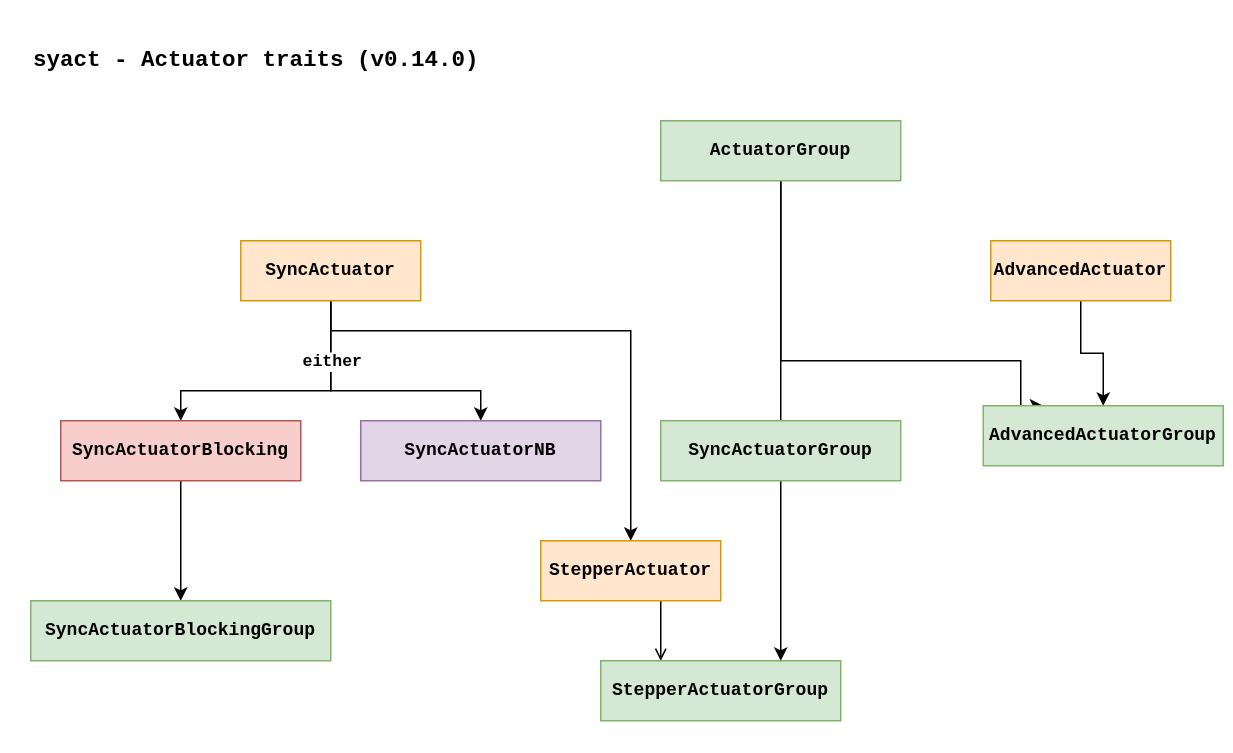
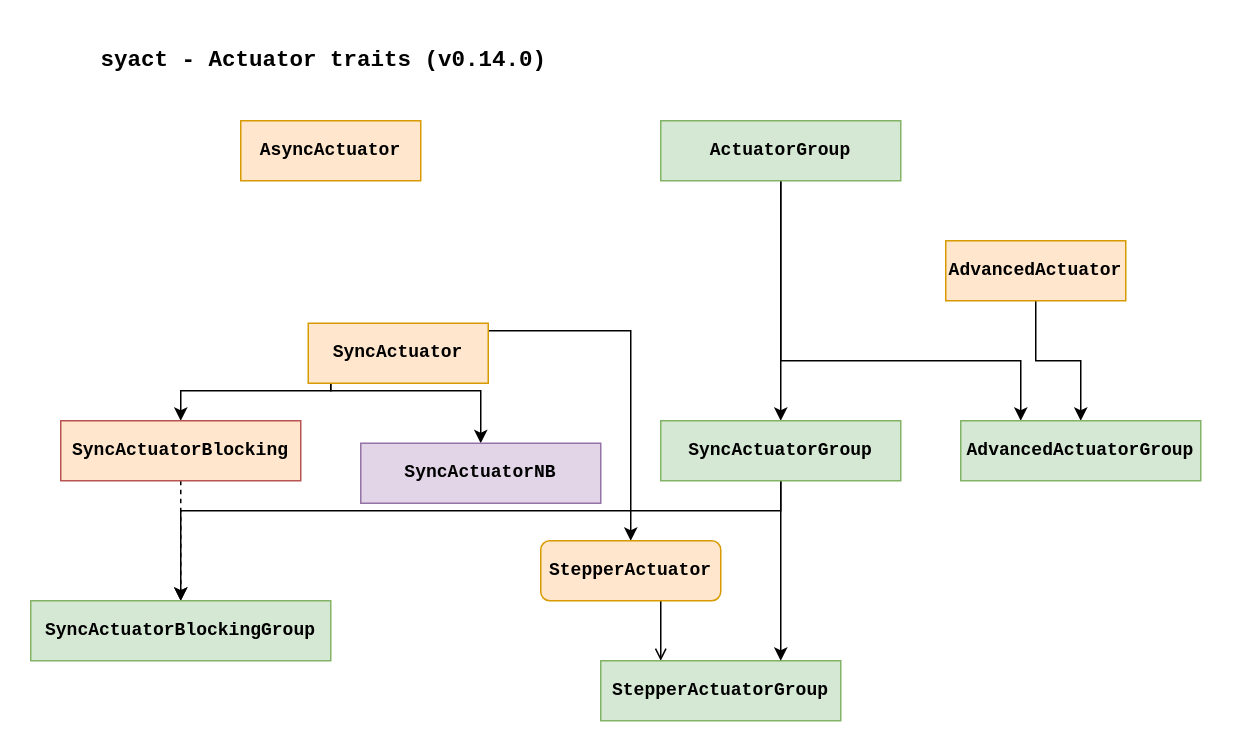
- <mxCell id="24" value="&lt;font face=&quot;Courier New&quot;&gt;&lt;span style=&quot;font-size: 15px;&quot;&gt;&lt;b&gt;syact - Actuator traits (v0.14.0)&lt;/b&gt;&lt;/span&gt;&lt;/font&gt;" style="text;html=1;align=left;verticalAlign=middle;whiteSpace=wrap;rounded=0;" vertex="1" parent="1"><mxGeometry x="20" y="20" width="360" height="40" as="geometry" /></mxCell>
+ <mxCell id="24" value="&lt;font face=&quot;Courier New&quot;&gt;&lt;span style=&quot;font-size: 15px;&quot;&gt;&lt;b&gt;syact - Actuator traits (v0.14.0)&lt;/b&gt;&lt;/span&gt;&lt;/font&gt;" style="text;html=1;align=left;verticalAlign=middle;whiteSpace=wrap;rounded=0;" vertex="1" parent="1"><mxGeometry x="65" y="20" width="360" height="40" as="geometry" /></mxCell>
+ <mxCell id="10" value="AsyncActuator" style="rounded=0;whiteSpace=wrap;html=1;fontFamily=Courier New;fontStyle=1;fillColor=#ffe6cc;strokeColor=#d79b00;" parent="1" vertex="1"><mxGeometry x="160" y="80" width="120" height="40" as="geometry" /></mxCell>
- <mxCell id="6" value="SyncActuator" style="rounded=0;whiteSpace=wrap;html=1;fontFamily=Courier New;fontStyle=1;fillColor=#ffe6cc;strokeColor=#d79b00;" parent="1" vertex="1"><mxGeometry x="160" y="160" width="120" height="40" as="geometry" /></mxCell>
+ <mxCell id="6" value="SyncActuator" style="rounded=0;whiteSpace=wrap;html=1;fontFamily=Courier New;fontStyle=1;fillColor=#ffe6cc;strokeColor=#d79b00;" parent="1" vertex="1"><mxGeometry x="205" y="215" width="120" height="40" as="geometry" /></mxCell>
- <mxCell id="15" value="AdvancedActuator" style="rounded=0;whiteSpace=wrap;html=1;fontFamily=Courier New;fontStyle=1;fillColor=#ffe6cc;strokeColor=#d79b00;" vertex="1" parent="1"><mxGeometry x="660" y="160" width="120" height="40" as="geometry" /></mxCell>
+ <mxCell id="15" value="AdvancedActuator" style="rounded=0;whiteSpace=wrap;html=1;fontFamily=Courier New;fontStyle=1;fillColor=#ffe6cc;strokeColor=#d79b00;" vertex="1" parent="1"><mxGeometry x="630" y="160" width="120" height="40" as="geometry" /></mxCell>
- <mxCell id="11" style="edgeStyle=orthogonalEdgeStyle;rounded=0;orthogonalLoop=1;jettySize=auto;html=1;entryX=0.5;entryY=0;entryDx=0;entryDy=0;endArrow=none;" edge="1" parent="1" source="13" target="21"><mxGeometry relative="1" as="geometry" /></mxCell>
+ <mxCell id="11" style="edgeStyle=orthogonalEdgeStyle;rounded=0;orthogonalLoop=1;jettySize=auto;html=1;entryX=0.5;entryY=0;entryDx=0;entryDy=0;" edge="1" parent="1" source="13" target="21"><mxGeometry relative="1" as="geometry" /></mxCell>
- <mxCell id="22" value="AdvancedActuatorGroup" style="rounded=0;whiteSpace=wrap;html=1;fontFamily=Courier New;fontStyle=1;fillColor=#d5e8d4;strokeColor=#82b366;" vertex="1" parent="1"><mxGeometry x="655" y="270" width="160" height="40" as="geometry" /></mxCell>
+ <mxCell id="22" value="AdvancedActuatorGroup" style="rounded=0;whiteSpace=wrap;html=1;fontFamily=Courier New;fontStyle=1;fillColor=#d5e8d4;strokeColor=#82b366;" vertex="1" parent="1"><mxGeometry x="640" y="280" width="160" height="40" as="geometry" /></mxCell>
- <mxCell id="8" value="SyncActuatorBlocking" style="rounded=0;whiteSpace=wrap;html=1;fontFamily=Courier New;fontStyle=1;fillColor=#f8cecc;strokeColor=#b85450;" parent="1" vertex="1"><mxGeometry x="40" y="280" width="160" height="40" as="geometry" /></mxCell>
+ <mxCell id="8" value="SyncActuatorBlocking" style="rounded=0;whiteSpace=wrap;html=1;fontFamily=Courier New;fontStyle=1;fillColor=#ffe6cc;strokeColor=#b85450;" parent="1" vertex="1"><mxGeometry x="40" y="280" width="160" height="40" as="geometry" /></mxCell>
- <mxCell id="9" value="SyncActuatorNB" style="rounded=0;whiteSpace=wrap;html=1;fontFamily=Courier New;fontStyle=1;fillColor=#e1d5e7;strokeColor=#9673a6;" parent="1" vertex="1"><mxGeometry x="240" y="280" width="160" height="40" as="geometry" /></mxCell>
+ <mxCell id="9" value="SyncActuatorNB" style="rounded=0;whiteSpace=wrap;html=1;fontFamily=Courier New;fontStyle=1;fillColor=#e1d5e7;strokeColor=#9673a6;" parent="1" vertex="1"><mxGeometry x="240" y="295" width="160" height="40" as="geometry" /></mxCell>
- <mxCell id="7" style="edgeStyle=orthogonalEdgeStyle;rounded=0;orthogonalLoop=1;jettySize=auto;html=1;entryX=0.5;entryY=0;entryDx=0;entryDy=0;" edge="1" parent="1" source="8" target="23"><mxGeometry relative="1" as="geometry" /></mxCell>
+ <mxCell id="7" style="edgeStyle=orthogonalEdgeStyle;rounded=0;orthogonalLoop=1;jettySize=auto;html=1;entryX=0.5;entryY=0;entryDx=0;entryDy=0;dashed=1;" edge="1" parent="1" source="8" target="23"><mxGeometry relative="1" as="geometry" /></mxCell>
+ <mxCell id="20" style="edgeStyle=orthogonalEdgeStyle;rounded=0;orthogonalLoop=1;jettySize=auto;html=1;entryX=0.5;entryY=0;entryDx=0;entryDy=0;" edge="1" parent="1" source="21" target="23"><mxGeometry relative="1" as="geometry"><Array as="points"><mxPoint x="520" y="340" /><mxPoint x="120" y="340" /></Array></mxGeometry></mxCell>
- <mxCell id="17" value="StepperActuator" style="rounded=0;whiteSpace=wrap;html=1;fontFamily=Courier New;fontStyle=1;fillColor=#ffe6cc;strokeColor=#d79b00;" vertex="1" parent="1"><mxGeometry x="360" y="360" width="120" height="40" as="geometry" /></mxCell>
+ <mxCell id="17" value="StepperActuator" style="whiteSpace=wrap;html=1;fontFamily=Courier New;fontStyle=1;fillColor=#ffe6cc;strokeColor=#d79b00;rounded=1;" vertex="1" parent="1"><mxGeometry x="360" y="360" width="120" height="40" as="geometry" /></mxCell>
